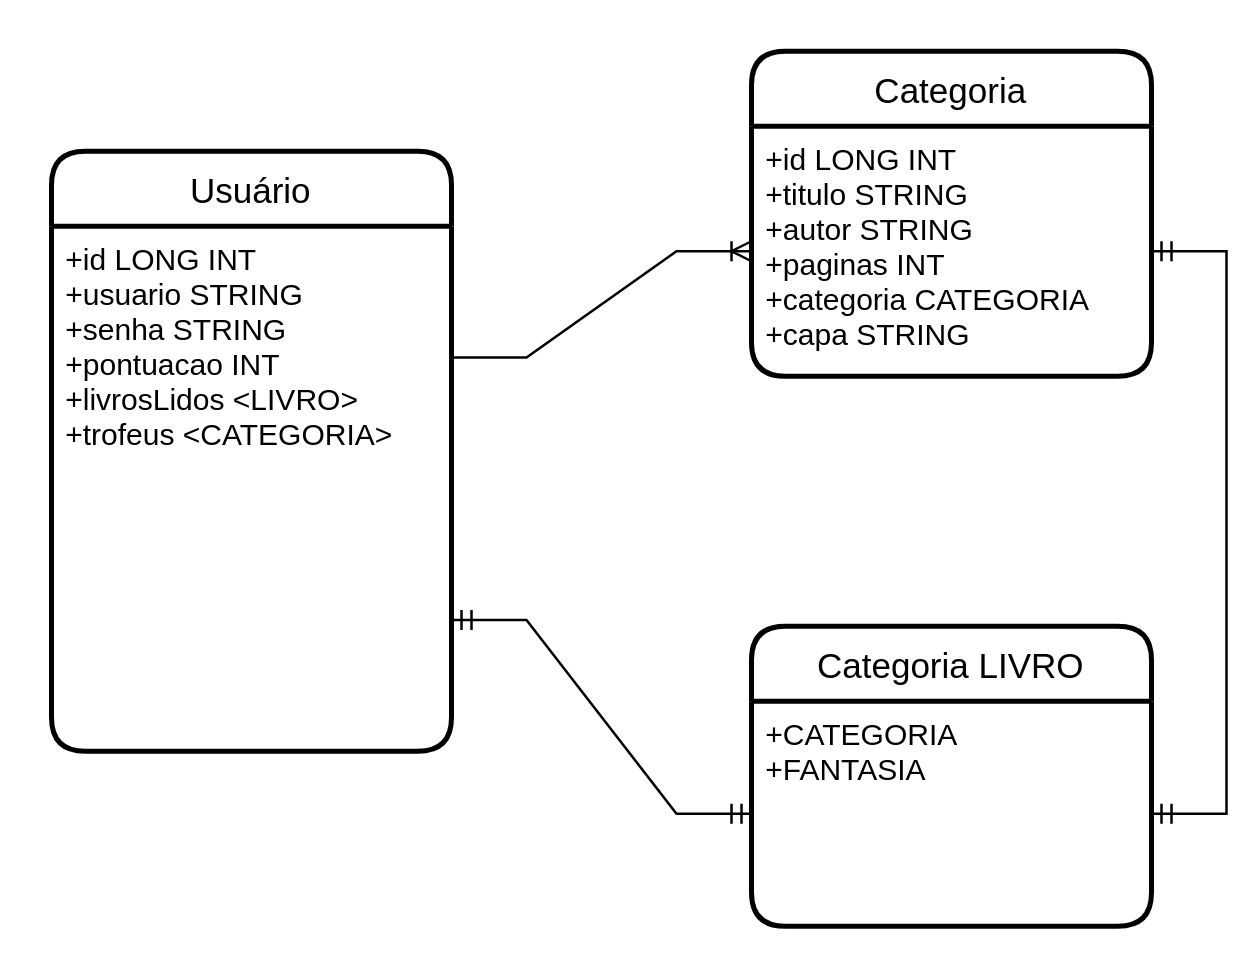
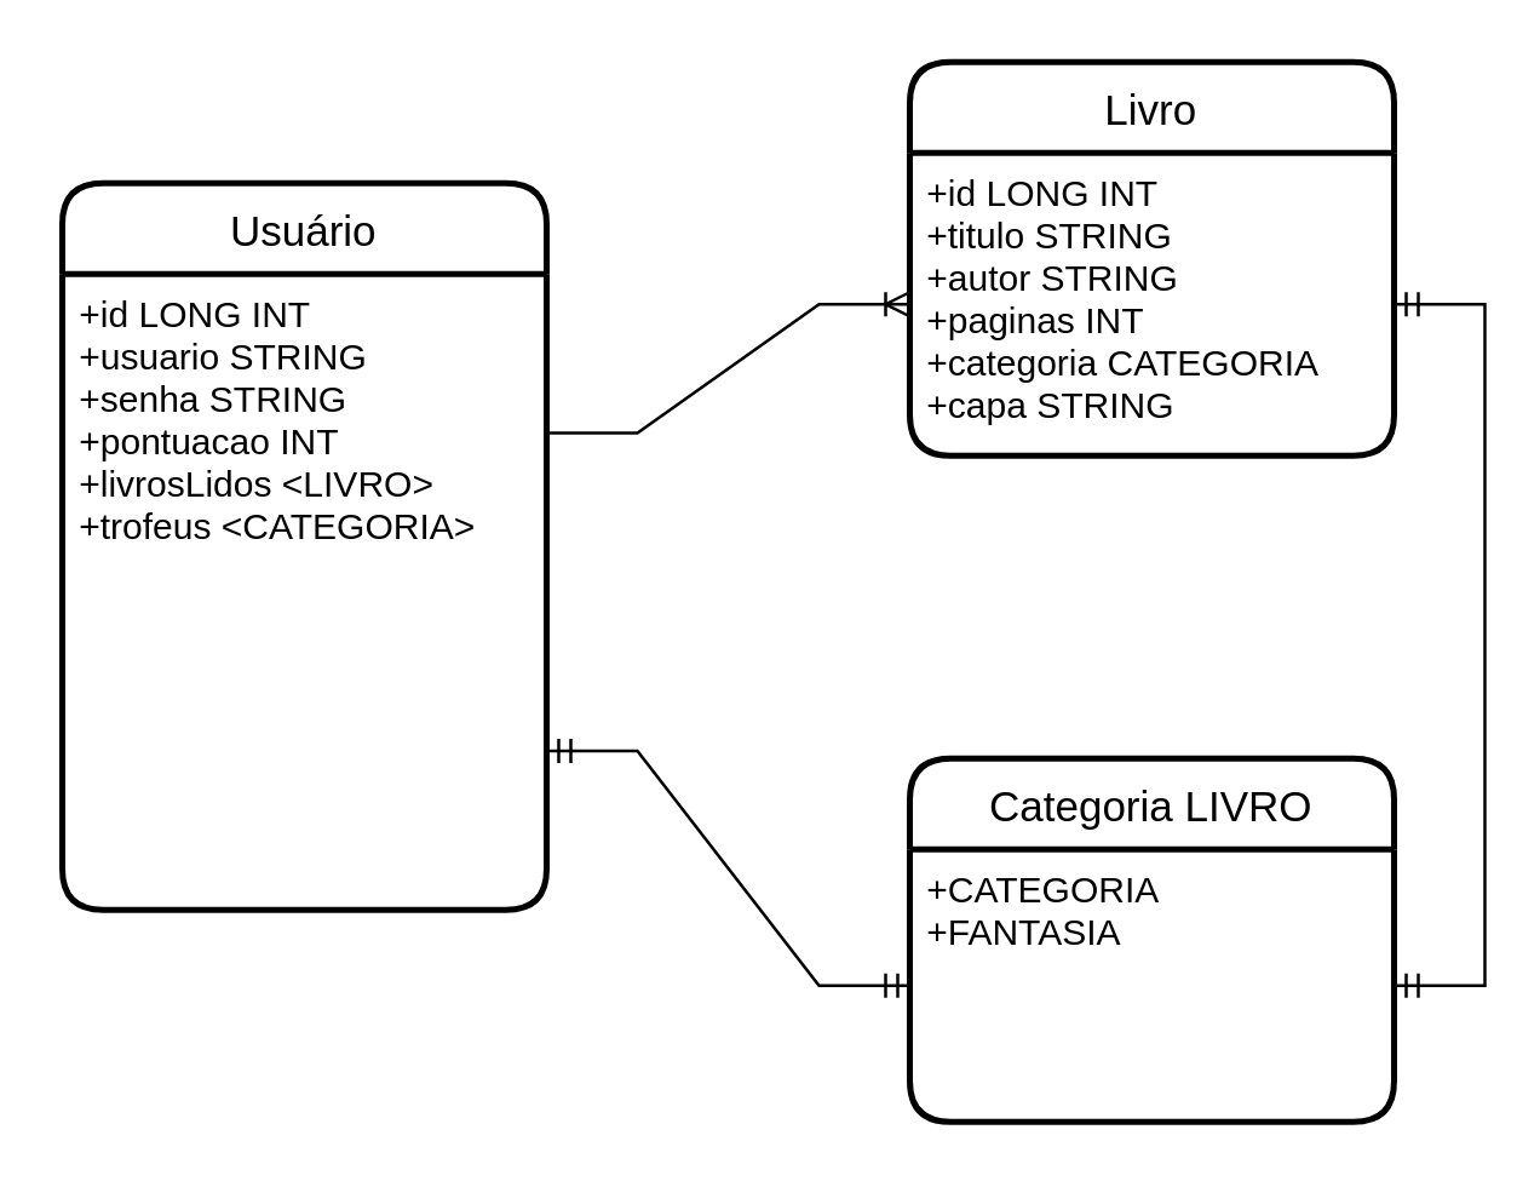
- <mxCell id="4" value="Categoria" style="swimlane;childLayout=stackLayout;horizontal=1;startSize=30;horizontalStack=0;rounded=1;fontSize=14;fontStyle=0;strokeWidth=2;resizeParent=0;resizeLast=1;shadow=0;dashed=0;align=center;" vertex="1" parent="1"><mxGeometry x="300" y="20" width="160" height="130" as="geometry" /></mxCell>
+ <mxCell id="4" value="Livro" style="swimlane;childLayout=stackLayout;horizontal=1;startSize=30;horizontalStack=0;rounded=1;fontSize=14;fontStyle=0;strokeWidth=2;resizeParent=0;resizeLast=1;shadow=0;dashed=0;align=center;" vertex="1" parent="1"><mxGeometry x="300" y="20" width="160" height="130" as="geometry" /></mxCell>
